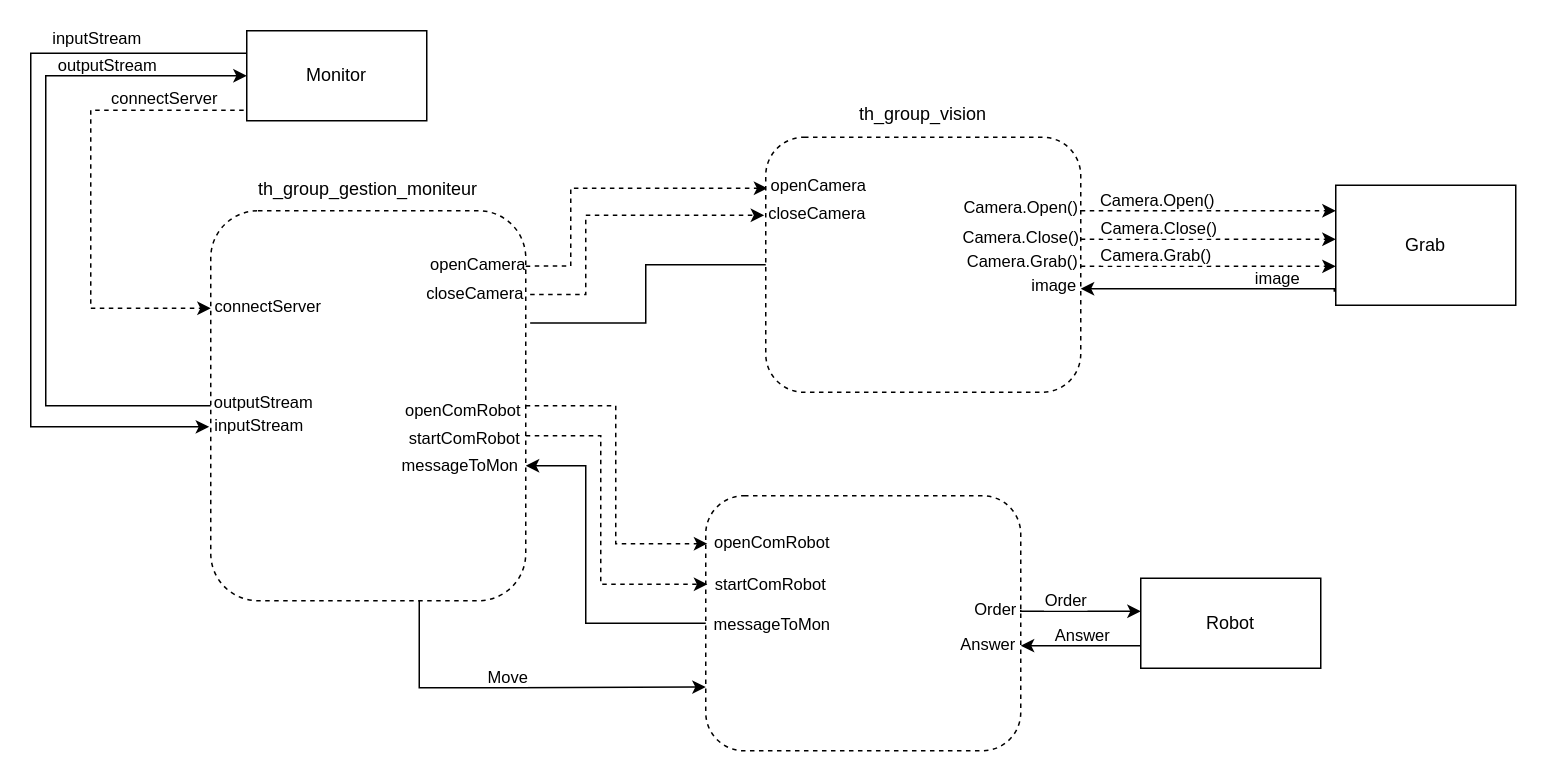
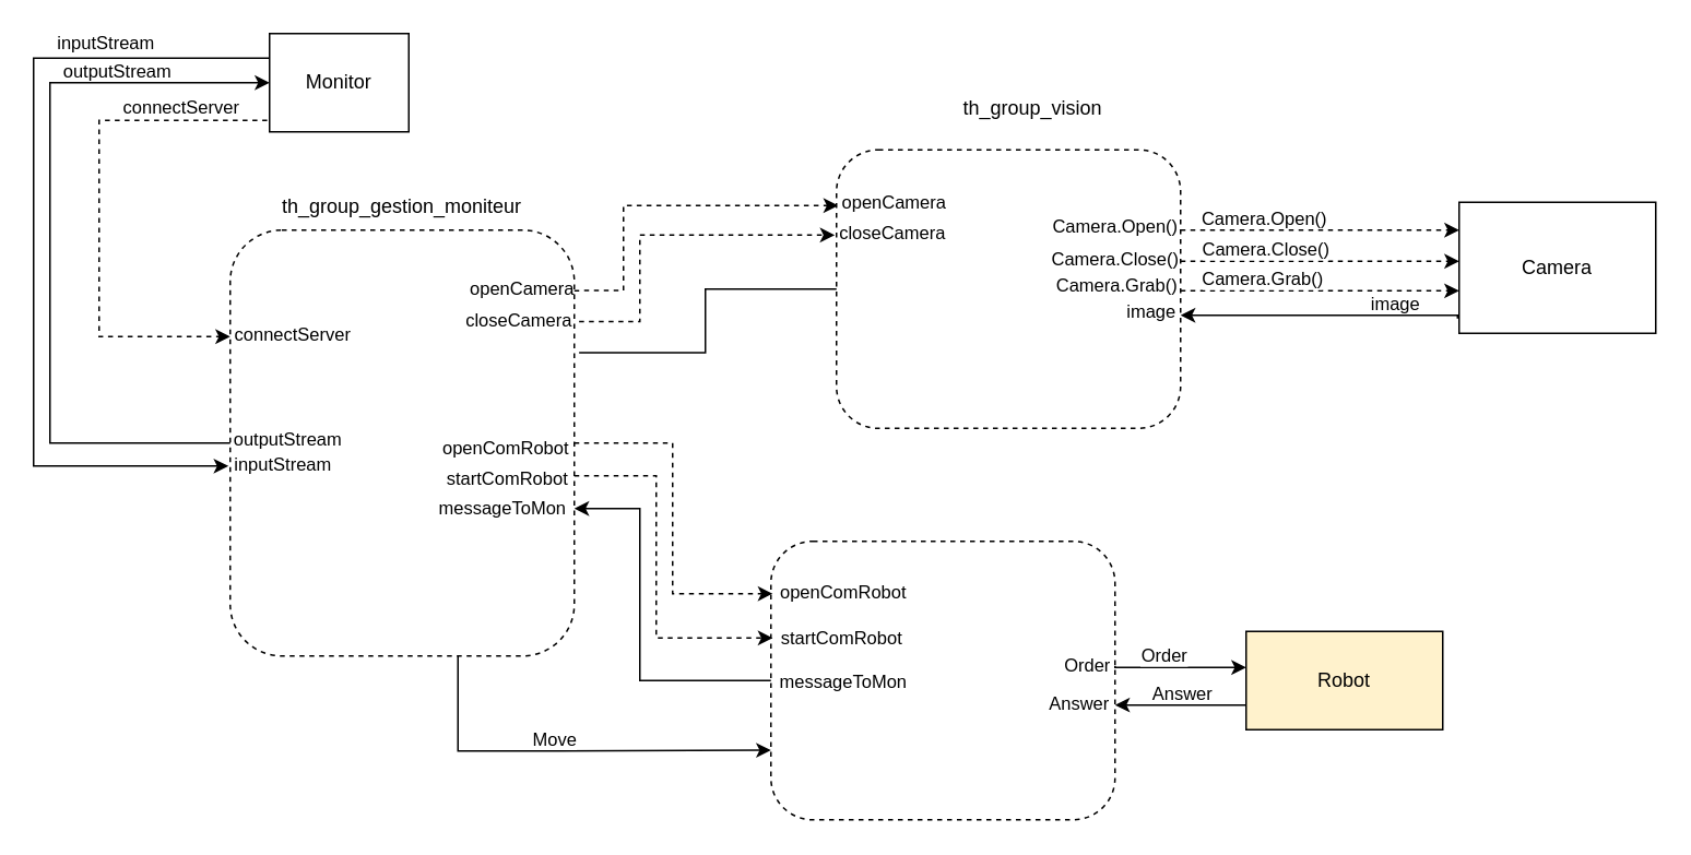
- <mxCell id="16" value="&lt;div&gt;Monitor&lt;/div&gt;" style="rounded=0;whiteSpace=wrap;html=1;" parent="1" vertex="1"><mxGeometry x="164" y="20" width="120" height="60" as="geometry" /></mxCell>
+ <mxCell id="16" value="&lt;div&gt;Monitor&lt;/div&gt;" style="rounded=0;whiteSpace=wrap;html=1;" parent="1" vertex="1"><mxGeometry x="164" y="20" width="85" height="60" as="geometry" /></mxCell>
- <mxCell id="44" value="&lt;div&gt;th_group_vision&lt;/div&gt;" style="text;html=1;strokeColor=none;fillColor=none;align=center;verticalAlign=middle;whiteSpace=wrap;rounded=0;dashed=1;" parent="1" vertex="1"><mxGeometry x="535" y="61" width="160" height="30" as="geometry" /></mxCell>
+ <mxCell id="44" value="&lt;div&gt;th_group_vision&lt;/div&gt;" style="text;html=1;strokeColor=none;fillColor=none;align=center;verticalAlign=middle;whiteSpace=wrap;rounded=0;dashed=1;" parent="1" vertex="1"><mxGeometry x="550" y="51" width="160" height="30" as="geometry" /></mxCell>
- <mxCell id="20" value="&lt;div&gt;Grab&lt;/div&gt;" style="rounded=0;whiteSpace=wrap;html=1;" parent="1" vertex="1"><mxGeometry x="890" y="123" width="120" height="80" as="geometry" /></mxCell>
+ <mxCell id="20" value="&lt;div&gt;Camera&lt;/div&gt;" style="rounded=0;whiteSpace=wrap;html=1;" parent="1" vertex="1"><mxGeometry x="890" y="123" width="120" height="80" as="geometry" /></mxCell>
- <mxCell id="17" value="Robot" style="rounded=0;whiteSpace=wrap;html=1;" parent="1" vertex="1"><mxGeometry x="760" y="385" width="120" height="60" as="geometry" /></mxCell>
+ <mxCell id="17" value="Robot" style="rounded=0;whiteSpace=wrap;html=1;fillColor=#fff2cc;" parent="1" vertex="1"><mxGeometry x="760" y="385" width="120" height="60" as="geometry" /></mxCell>
